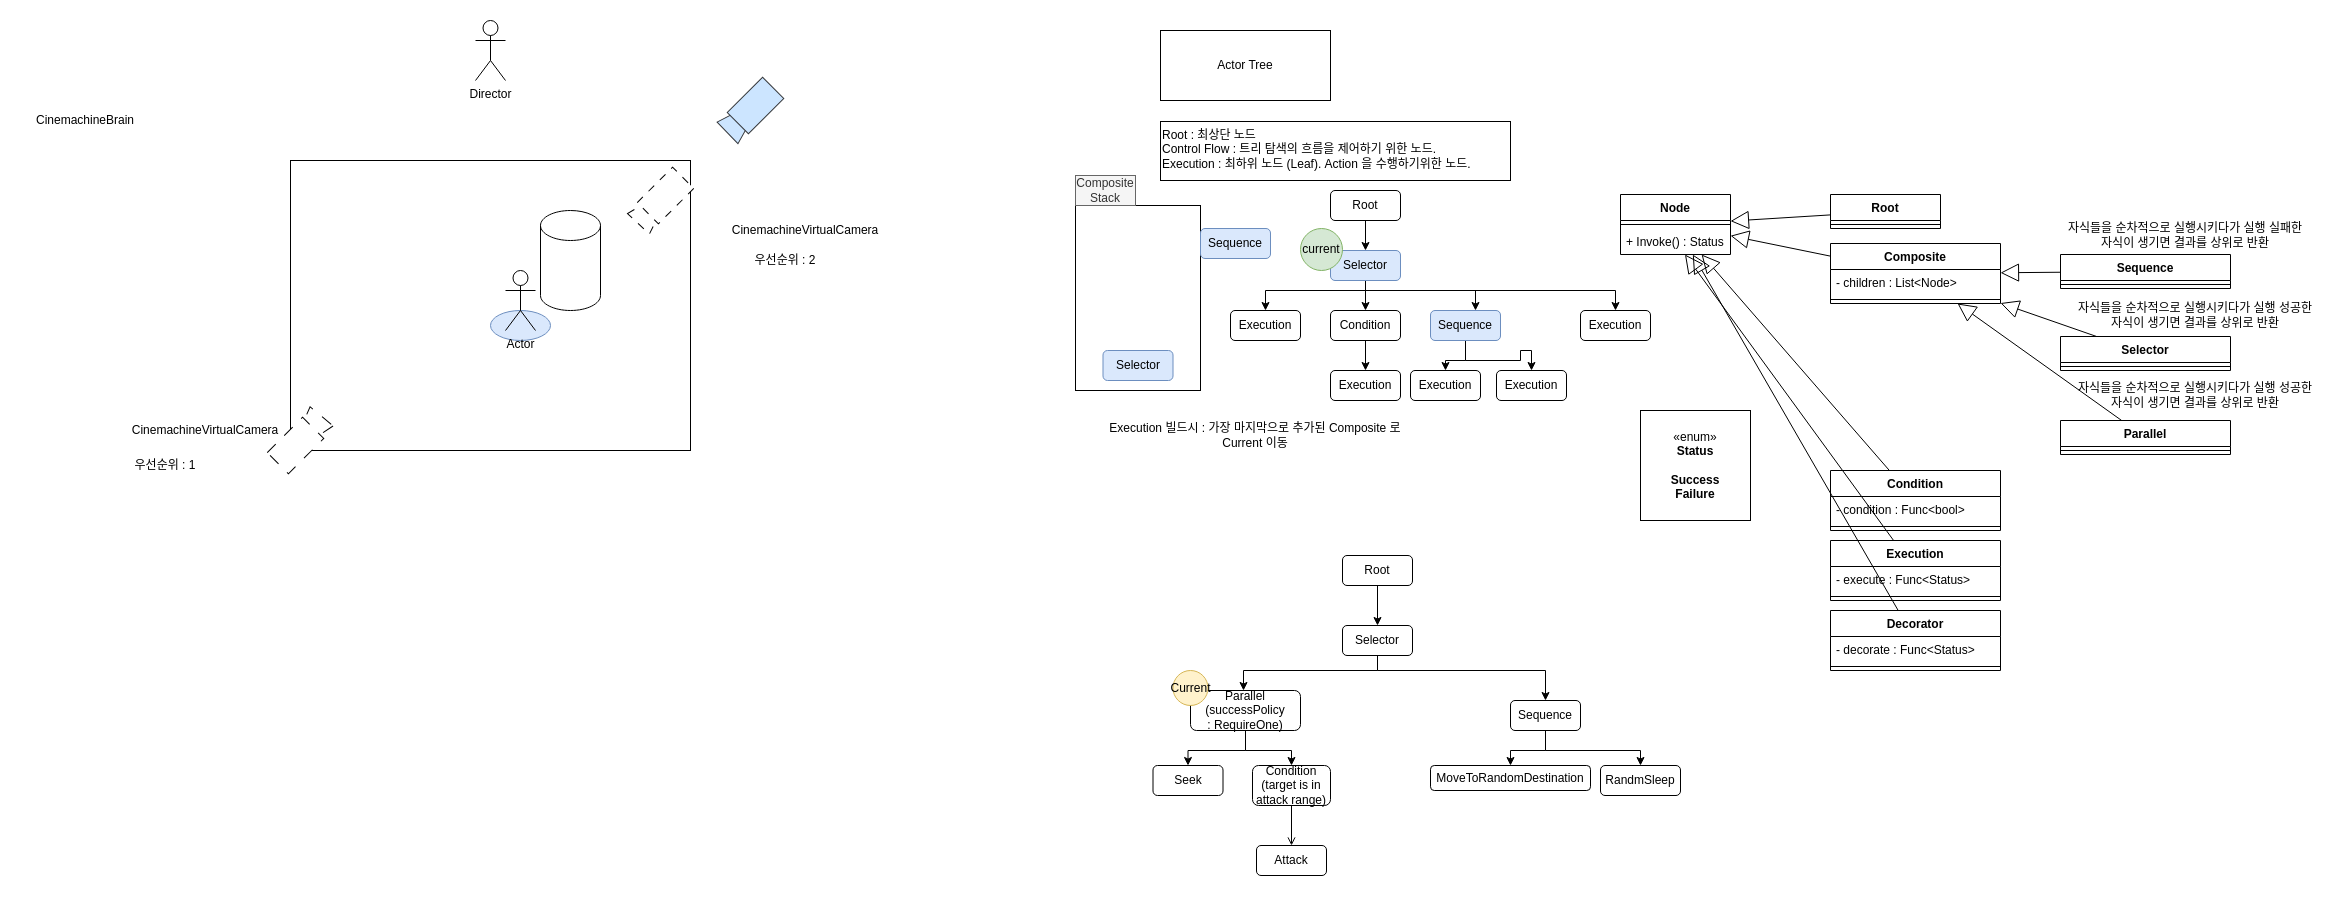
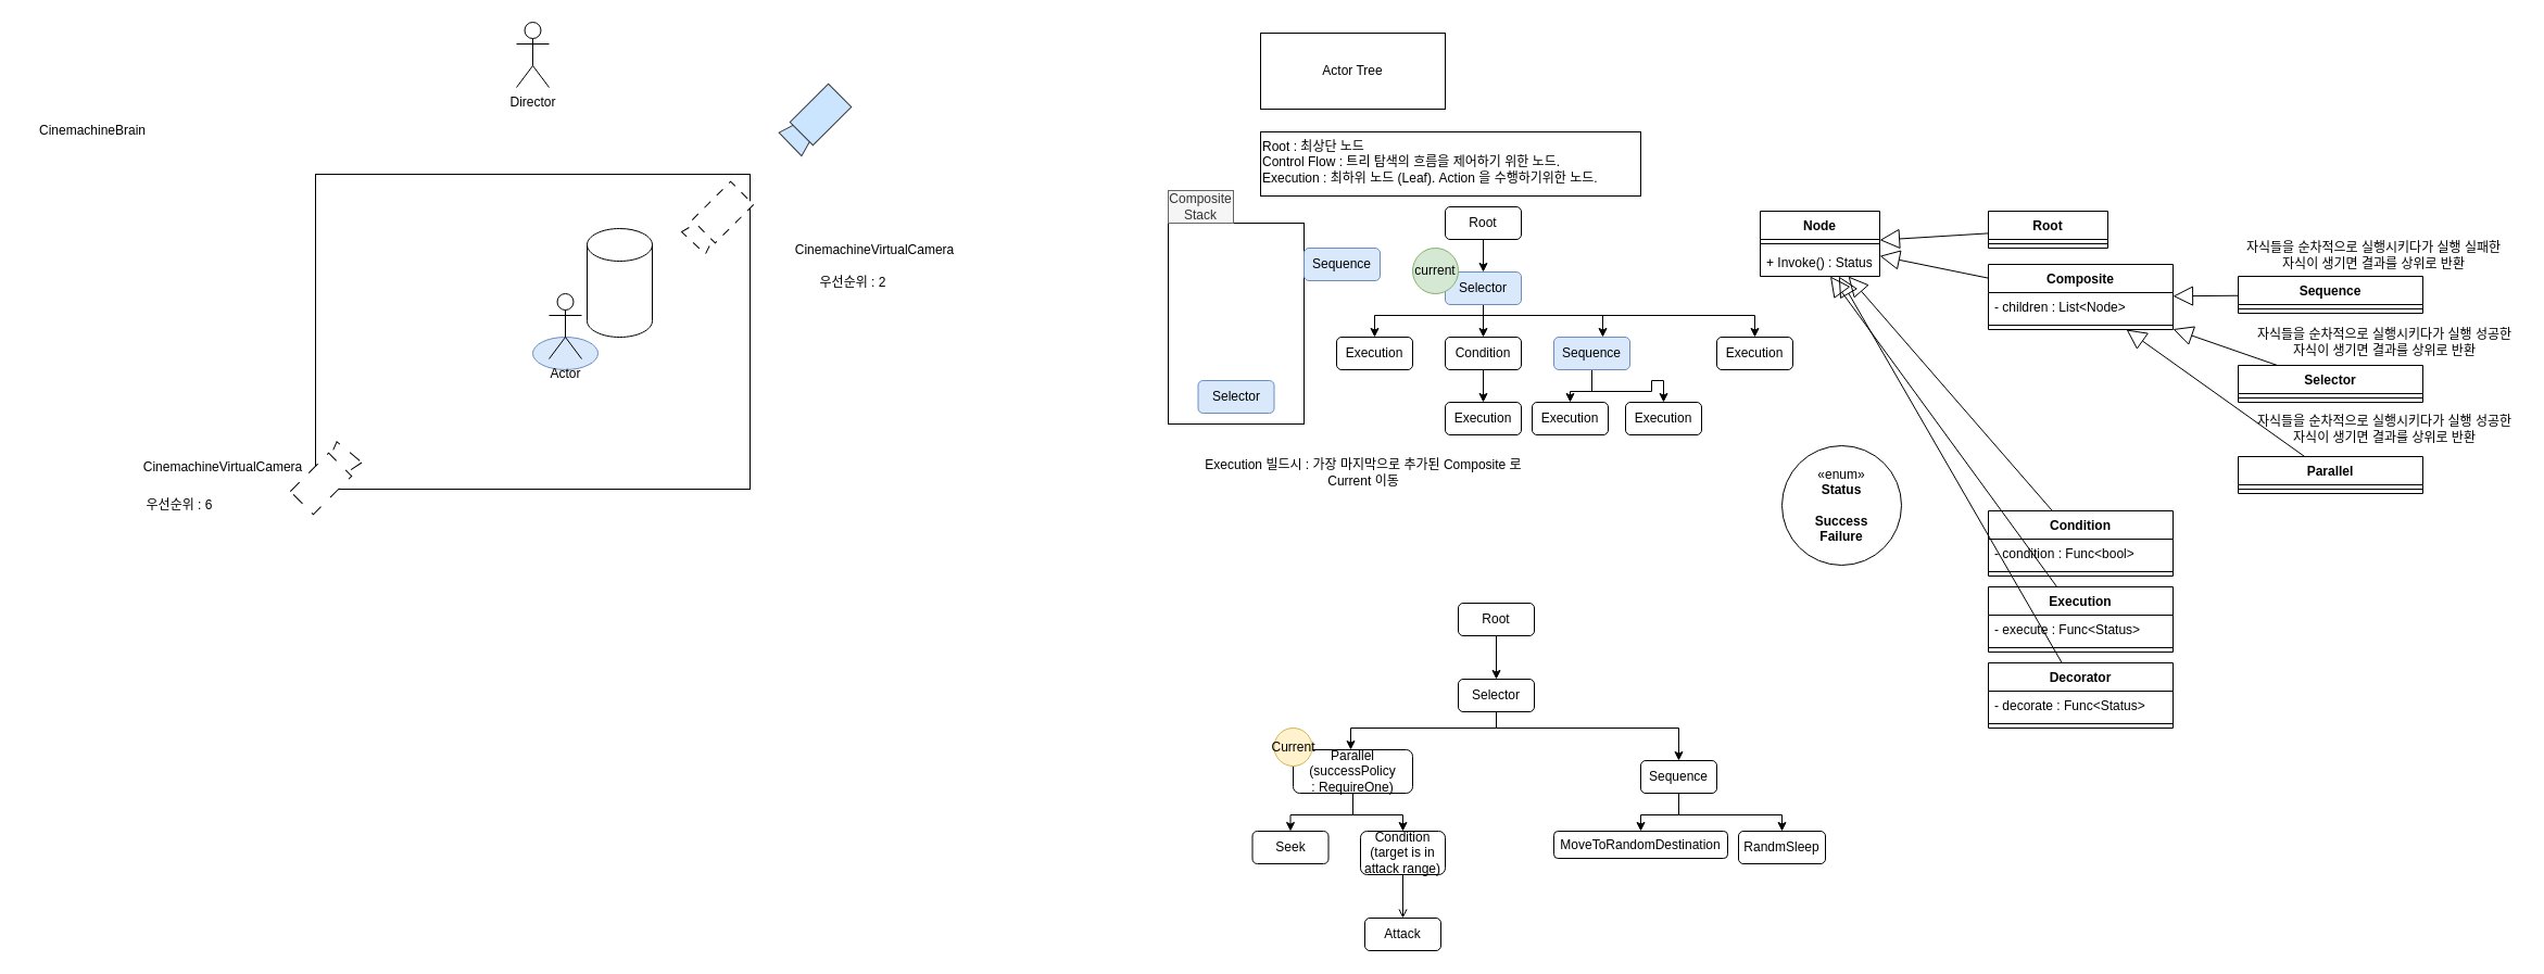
- <mxCell id="15" value="우선순위 : 1" style="text;html=1;strokeColor=none;fillColor=none;align=center;verticalAlign=middle;whiteSpace=wrap;rounded=0;" parent="1" vertex="1"><mxGeometry x="120" y="450" width="90" height="30" as="geometry" /></mxCell>
+ <mxCell id="15" value="우선순위 : 6" style="text;html=1;strokeColor=none;fillColor=none;align=center;verticalAlign=middle;whiteSpace=wrap;rounded=0;" parent="1" vertex="1"><mxGeometry x="120" y="450" width="90" height="30" as="geometry" /></mxCell>
- <mxCell id="66" value="«enum»&lt;br&gt;&lt;b&gt;Status&lt;br&gt;&lt;br&gt;Success&lt;br&gt;Failure&lt;br&gt;&lt;/b&gt;" style="html=1;whiteSpace=wrap;" parent="1" vertex="1"><mxGeometry x="1640" y="410" width="110" height="110" as="geometry" /></mxCell>
+ <mxCell id="66" value="«enum»&lt;br&gt;&lt;b&gt;Status&lt;br&gt;&lt;br&gt;Success&lt;br&gt;Failure&lt;br&gt;&lt;/b&gt;" style="ellipse;html=1;whiteSpace=wrap;" parent="1" vertex="1"><mxGeometry x="1640" y="410" width="110" height="110" as="geometry" /></mxCell>
